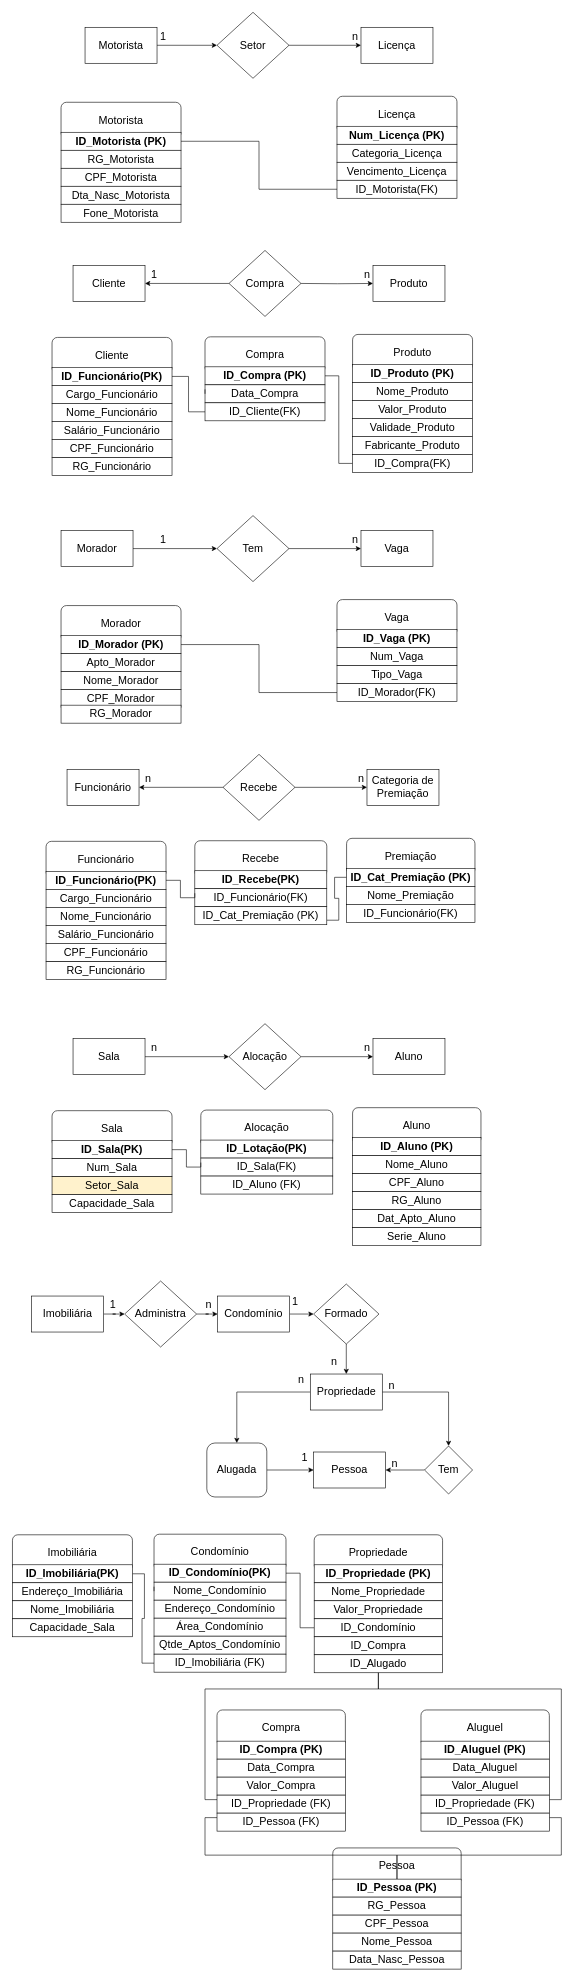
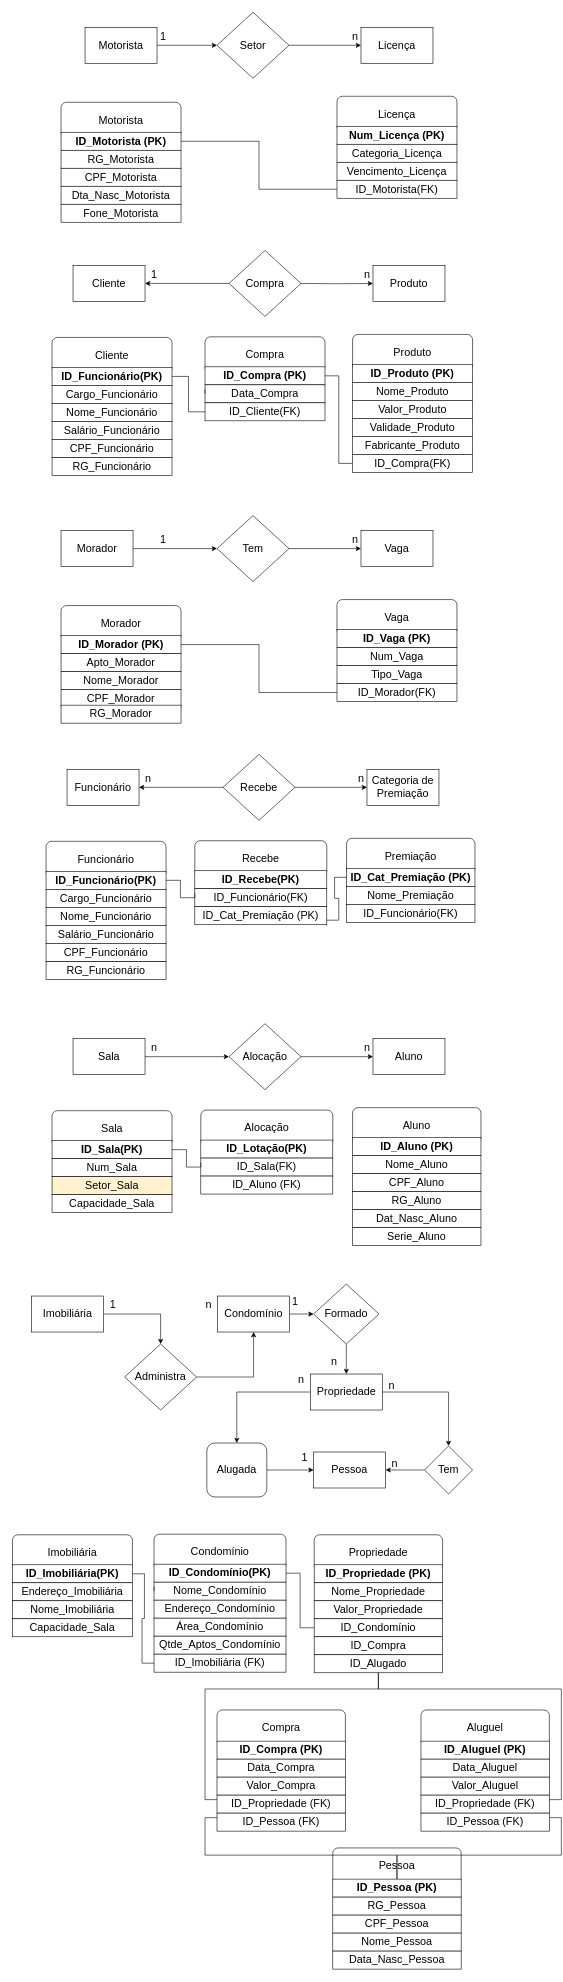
- <mxCell id="117" value="Dat_Apto_Aluno" style="rounded=0;whiteSpace=wrap;html=1;fontSize=18;" vertex="1" parent="1"><mxGeometry x="587" y="2016" width="214" height="30" as="geometry" /></mxCell>
+ <mxCell id="117" value="Dat_Nasc_Aluno" style="rounded=0;whiteSpace=wrap;html=1;fontSize=18;" vertex="1" parent="1"><mxGeometry x="587" y="2016" width="214" height="30" as="geometry" /></mxCell>
- <mxCell id="122" value="&lt;span style=&quot;font-size: 18px;&quot;&gt;Administra&lt;/span&gt;" style="rhombus;whiteSpace=wrap;html=1;rounded=0;" vertex="1" parent="1"><mxGeometry x="207" y="2135" width="120" height="110" as="geometry" /></mxCell>
+ <mxCell id="122" value="&lt;span style=&quot;font-size: 18px;&quot;&gt;Administra&lt;/span&gt;" style="rhombus;whiteSpace=wrap;html=1;rounded=0;" vertex="1" parent="1"><mxGeometry x="207" y="2240" width="120" height="110" as="geometry" /></mxCell>
